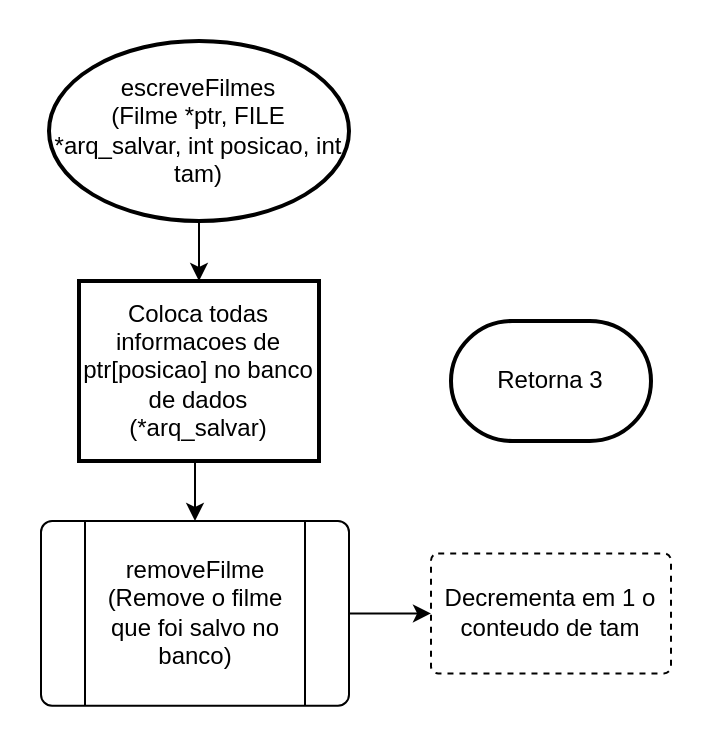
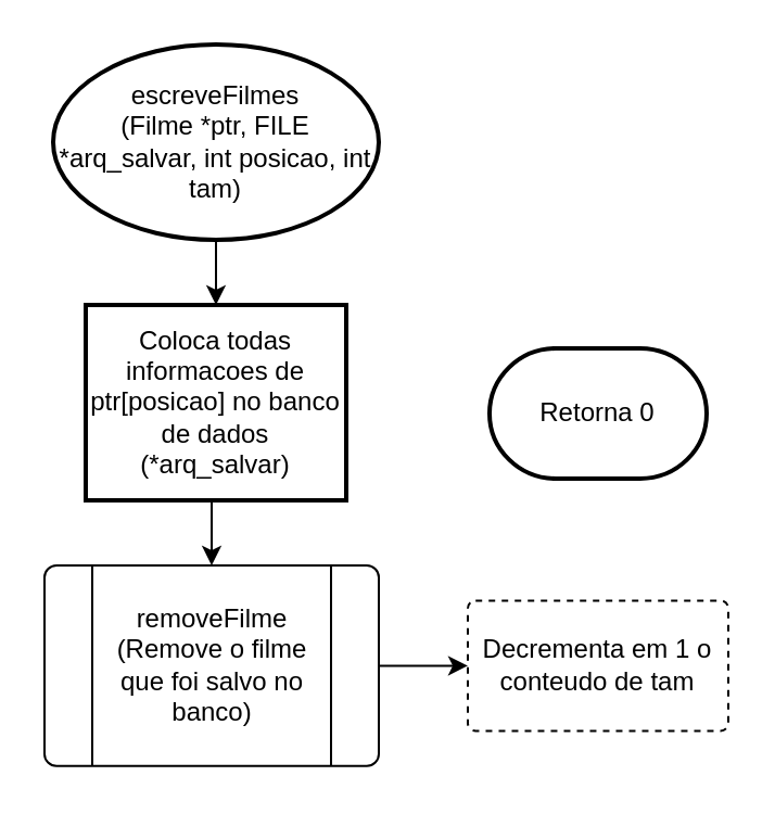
- <mxCell id="9" value="Retorna 3" style="strokeWidth=2;html=1;shape=mxgraph.flowchart.terminator;whiteSpace=wrap;" vertex="1" parent="1"><mxGeometry x="225" y="160" width="100" height="60" as="geometry" /></mxCell>
+ <mxCell id="9" value="Retorna 0" style="strokeWidth=2;html=1;shape=mxgraph.flowchart.terminator;whiteSpace=wrap;" vertex="1" parent="1"><mxGeometry x="225" y="160" width="100" height="60" as="geometry" /></mxCell>
